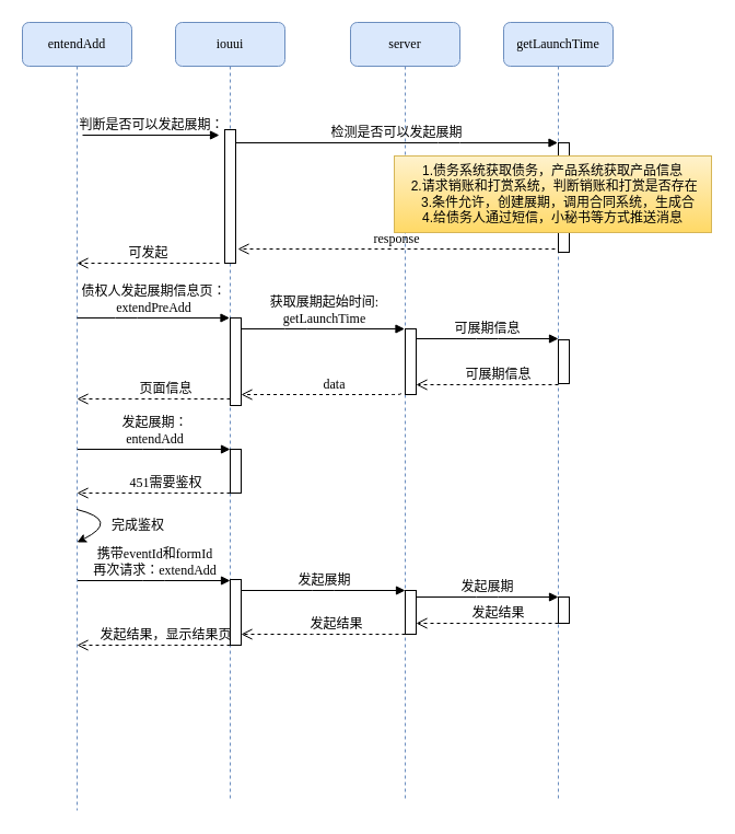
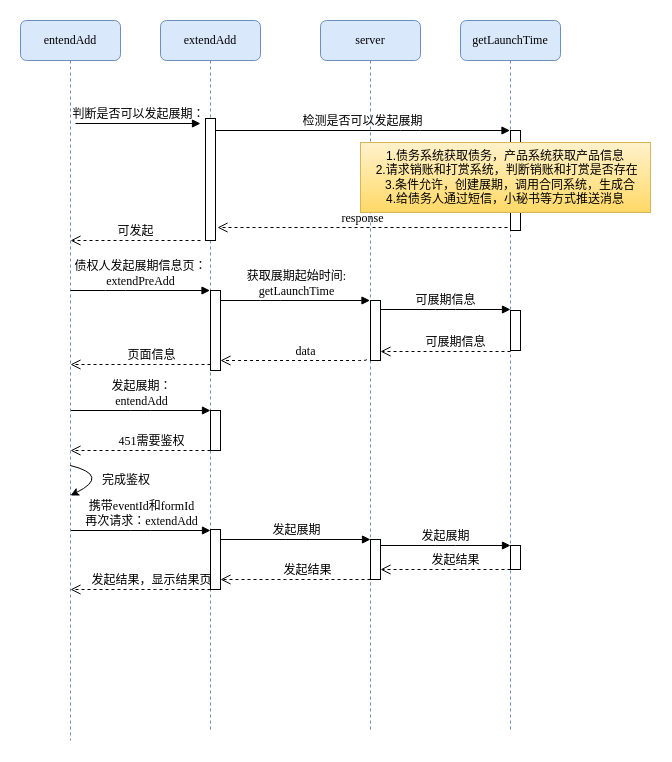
- <mxCell id="2" value="iouui" style="shape=umlLifeline;perimeter=lifelinePerimeter;whiteSpace=wrap;html=1;container=1;collapsible=0;recursiveResize=0;outlineConnect=0;rounded=1;shadow=0;comic=0;labelBackgroundColor=none;strokeWidth=1;fontFamily=Verdana;fontSize=12;align=center;fillColor=#dae8fc;strokeColor=#6c8ebf;" parent="1" vertex="1"><mxGeometry x="160" y="20" width="100" height="710" as="geometry" /></mxCell>
+ <mxCell id="2" value="extendAdd" style="shape=umlLifeline;perimeter=lifelinePerimeter;whiteSpace=wrap;html=1;container=1;collapsible=0;recursiveResize=0;outlineConnect=0;rounded=1;shadow=0;comic=0;labelBackgroundColor=none;strokeWidth=1;fontFamily=Verdana;fontSize=12;align=center;fillColor=#dae8fc;strokeColor=#6c8ebf;" parent="1" vertex="1"><mxGeometry x="160" y="20" width="100" height="710" as="geometry" /></mxCell>
